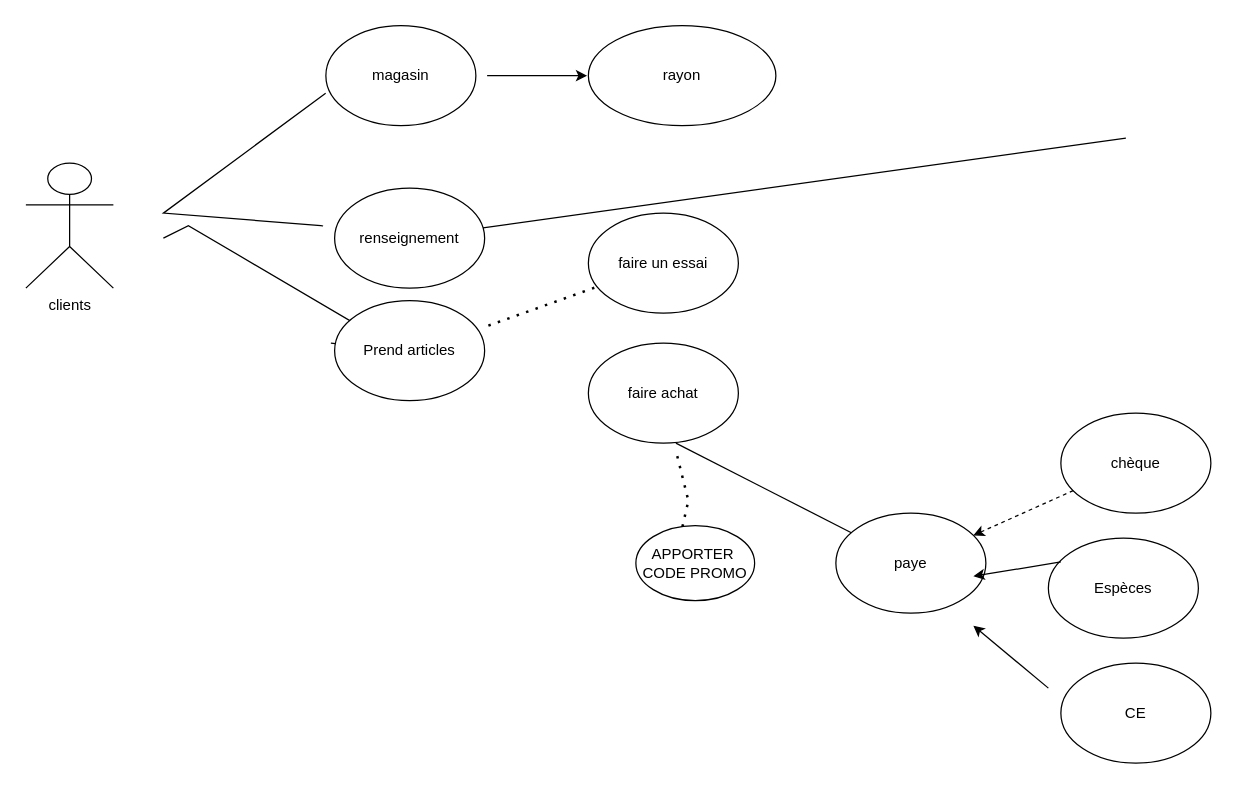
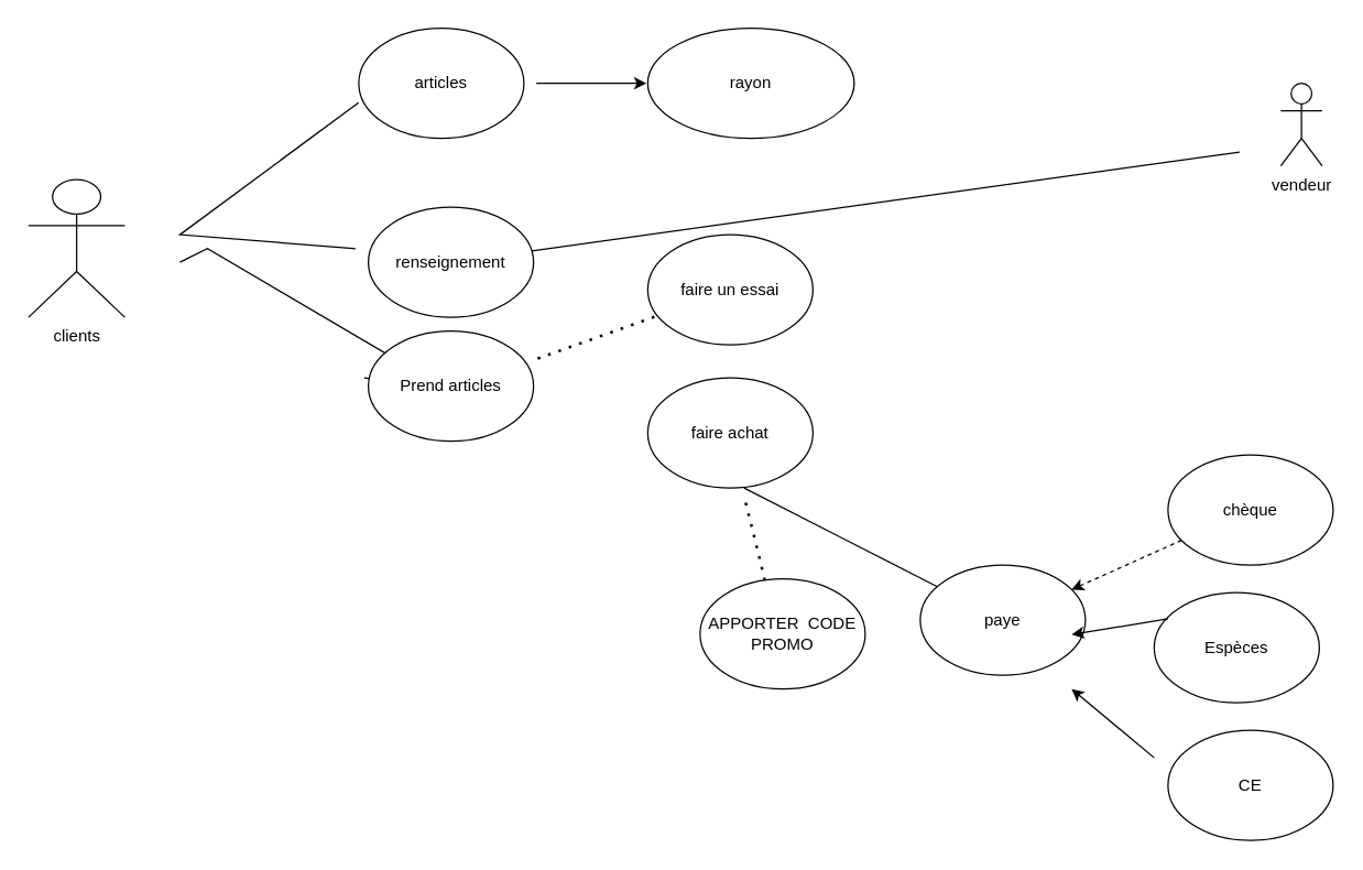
- <mxCell id="3" value="magasin" style="ellipse;whiteSpace=wrap;html=1;" vertex="1" parent="1"><mxGeometry x="260" y="20" width="120" height="80" as="geometry" /></mxCell>
+ <mxCell id="3" value="articles" style="ellipse;whiteSpace=wrap;html=1;" vertex="1" parent="1"><mxGeometry x="260" y="20" width="120" height="80" as="geometry" /></mxCell>
+ <mxCell id="12" value="vendeur" style="shape=umlActor;verticalLabelPosition=bottom;verticalAlign=top;html=1;outlineConnect=0;" vertex="1" parent="1"><mxGeometry x="930" y="60" width="30" height="60" as="geometry" /></mxCell>
- <mxCell id="22" value="APPORTER&amp;nbsp; CODE PROMO" style="ellipse;whiteSpace=wrap;html=1;" vertex="1" parent="1"><mxGeometry x="508" y="420" width="95" height="60" as="geometry" /></mxCell>
+ <mxCell id="22" value="APPORTER&amp;nbsp; CODE PROMO" style="ellipse;whiteSpace=wrap;html=1;" vertex="1" parent="1"><mxGeometry x="508" y="420" width="120" height="80" as="geometry" /></mxCell>
